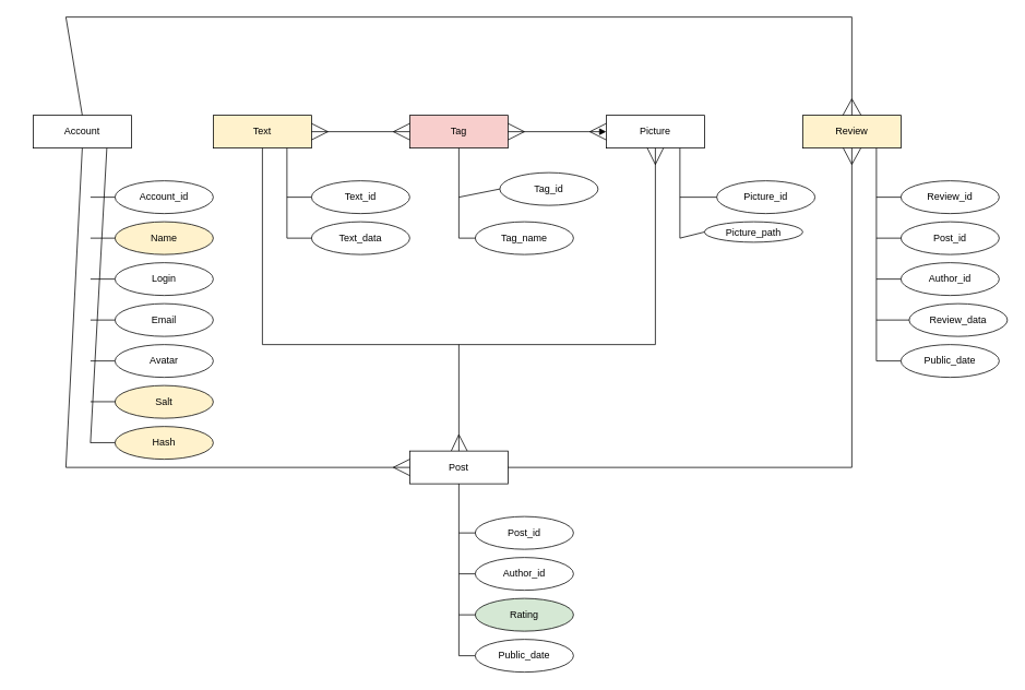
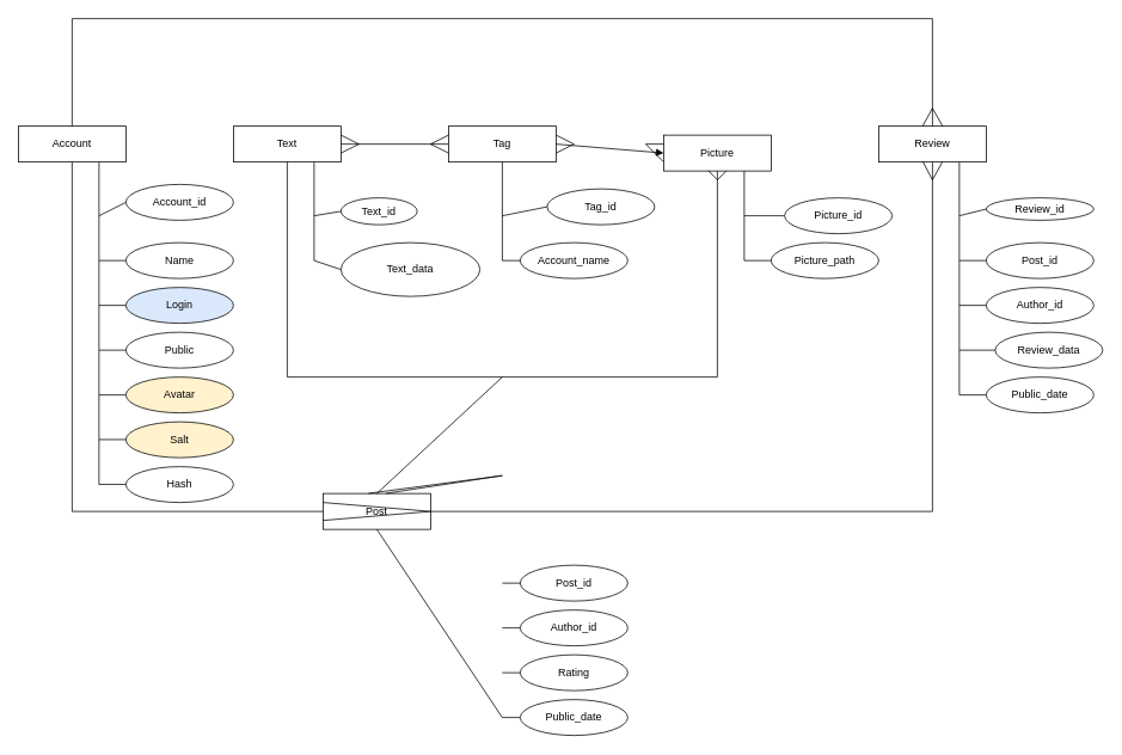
- <mxCell id="2" value="Account" style="rounded=0;whiteSpace=wrap;html=1;" parent="1" vertex="1"><mxGeometry x="40" y="140" width="120" height="40" as="geometry" /></mxCell>
+ <mxCell id="2" value="Account" style="rounded=0;whiteSpace=wrap;html=1;" parent="1" vertex="1"><mxGeometry x="20" y="140" width="120" height="40" as="geometry" /></mxCell>
- <mxCell id="7" value="Text" style="rounded=0;whiteSpace=wrap;html=1;fillColor=#fff2cc;" parent="1" vertex="1"><mxGeometry x="260" y="140" width="120" height="40" as="geometry" /></mxCell>
+ <mxCell id="7" value="Text" style="rounded=0;whiteSpace=wrap;html=1;" parent="1" vertex="1"><mxGeometry x="260" y="140" width="120" height="40" as="geometry" /></mxCell>
- <mxCell id="9" value="Tag" style="rounded=0;whiteSpace=wrap;html=1;fillColor=#f8cecc;" parent="1" vertex="1"><mxGeometry x="500" y="140" width="120" height="40" as="geometry" /></mxCell>
+ <mxCell id="9" value="Tag" style="rounded=0;whiteSpace=wrap;html=1;" parent="1" vertex="1"><mxGeometry x="500" y="140" width="120" height="40" as="geometry" /></mxCell>
- <mxCell id="30" value="Picture" style="rounded=0;whiteSpace=wrap;html=1;" parent="1" vertex="1"><mxGeometry x="740" y="140" width="120" height="40" as="geometry" /></mxCell>
+ <mxCell id="30" value="Picture" style="rounded=0;whiteSpace=wrap;html=1;" parent="1" vertex="1"><mxGeometry x="740" y="150" width="120" height="40" as="geometry" /></mxCell>
- <mxCell id="15" value="Review" style="rounded=0;whiteSpace=wrap;html=1;fillColor=#fff2cc;" parent="1" vertex="1"><mxGeometry x="980" y="140" width="120" height="40" as="geometry" /></mxCell>
+ <mxCell id="15" value="Review" style="rounded=0;whiteSpace=wrap;html=1;" parent="1" vertex="1"><mxGeometry x="980" y="140" width="120" height="40" as="geometry" /></mxCell>
- <mxCell id="3" value="Account_id" style="ellipse;whiteSpace=wrap;html=1;" parent="1" vertex="1"><mxGeometry x="140" y="220" width="120" height="40" as="geometry" /></mxCell>
+ <mxCell id="3" value="Account_id" style="ellipse;whiteSpace=wrap;html=1;" parent="1" vertex="1"><mxGeometry x="140" y="205" width="120" height="40" as="geometry" /></mxCell>
- <mxCell id="25" value="Text_id" style="ellipse;whiteSpace=wrap;html=1;" parent="1" vertex="1"><mxGeometry x="380" y="220" width="120" height="40" as="geometry" /></mxCell>
+ <mxCell id="25" value="Text_id" style="ellipse;whiteSpace=wrap;html=1;" parent="1" vertex="1"><mxGeometry x="380" y="220" width="85" height="30" as="geometry" /></mxCell>
- <mxCell id="19" value="Review_id" style="ellipse;whiteSpace=wrap;html=1;" parent="1" vertex="1"><mxGeometry x="1100" y="220" width="120" height="40" as="geometry" /></mxCell>
+ <mxCell id="19" value="Review_id" style="ellipse;whiteSpace=wrap;html=1;" parent="1" vertex="1"><mxGeometry x="1100" y="220" width="120" height="25" as="geometry" /></mxCell>
- <mxCell id="32" value="Picture_path" style="ellipse;whiteSpace=wrap;html=1;" parent="1" vertex="1"><mxGeometry x="860" y="270" width="120" height="25" as="geometry" /></mxCell>
+ <mxCell id="32" value="Picture_path" style="ellipse;whiteSpace=wrap;html=1;" parent="1" vertex="1"><mxGeometry x="860" y="270" width="120" height="40" as="geometry" /></mxCell>
- <mxCell id="85" value="Name&lt;br&gt;" style="ellipse;whiteSpace=wrap;html=1;fillColor=#fff2cc;" parent="1" vertex="1"><mxGeometry x="140" y="270" width="120" height="40" as="geometry" /></mxCell>
+ <mxCell id="85" value="Name&lt;br&gt;" style="ellipse;whiteSpace=wrap;html=1;" parent="1" vertex="1"><mxGeometry x="140" y="270" width="120" height="40" as="geometry" /></mxCell>
- <mxCell id="8" value="Text_data" style="ellipse;whiteSpace=wrap;html=1;" parent="1" vertex="1"><mxGeometry x="380" y="270" width="120" height="40" as="geometry" /></mxCell>
+ <mxCell id="8" value="Text_data" style="ellipse;whiteSpace=wrap;html=1;" parent="1" vertex="1"><mxGeometry x="380" y="270" width="155" height="60" as="geometry" /></mxCell>
- <mxCell id="11" value="Tag_name" style="ellipse;whiteSpace=wrap;html=1;" parent="1" vertex="1"><mxGeometry x="580" y="270" width="120" height="40" as="geometry" /></mxCell>
+ <mxCell id="11" value="Account_name" style="ellipse;whiteSpace=wrap;html=1;" parent="1" vertex="1"><mxGeometry x="580" y="270" width="120" height="40" as="geometry" /></mxCell>
- <mxCell id="84" value="Login&lt;br&gt;" style="ellipse;whiteSpace=wrap;html=1;" parent="1" vertex="1"><mxGeometry x="140" y="320" width="120" height="40" as="geometry" /></mxCell>
+ <mxCell id="84" value="Login&lt;br&gt;" style="ellipse;whiteSpace=wrap;html=1;fillColor=#dae8fc;" parent="1" vertex="1"><mxGeometry x="140" y="320" width="120" height="40" as="geometry" /></mxCell>
- <mxCell id="83" value="Email" style="ellipse;whiteSpace=wrap;html=1;" parent="1" vertex="1"><mxGeometry x="140" y="370" width="120" height="40" as="geometry" /></mxCell>
+ <mxCell id="83" value="Public" style="ellipse;whiteSpace=wrap;html=1;" parent="1" vertex="1"><mxGeometry x="140" y="370" width="120" height="40" as="geometry" /></mxCell>
- <mxCell id="82" value="Avatar" style="ellipse;whiteSpace=wrap;html=1;" parent="1" vertex="1"><mxGeometry x="140" y="420" width="120" height="40" as="geometry" /></mxCell>
+ <mxCell id="82" value="Avatar" style="ellipse;whiteSpace=wrap;html=1;fillColor=#fff2cc;" parent="1" vertex="1"><mxGeometry x="140" y="420" width="120" height="40" as="geometry" /></mxCell>
- <mxCell id="87" value="Hash" style="ellipse;whiteSpace=wrap;html=1;fillColor=#fff2cc;" vertex="1" parent="1"><mxGeometry x="140" y="520" width="120" height="40" as="geometry" /></mxCell>
+ <mxCell id="87" value="Hash" style="ellipse;whiteSpace=wrap;html=1;" vertex="1" parent="1"><mxGeometry x="140" y="520" width="120" height="40" as="geometry" /></mxCell>
- <mxCell id="35" value="Post" style="rounded=0;whiteSpace=wrap;html=1;" parent="1" vertex="1"><mxGeometry x="500" y="550" width="120" height="40" as="geometry" /></mxCell>
+ <mxCell id="35" value="Post" style="rounded=0;whiteSpace=wrap;html=1;" parent="1" vertex="1"><mxGeometry x="360" y="550" width="120" height="40" as="geometry" /></mxCell>
- <mxCell id="79" value="Rating" style="ellipse;whiteSpace=wrap;html=1;fillColor=#d5e8d4;" parent="1" vertex="1"><mxGeometry x="580" y="730" width="120" height="40" as="geometry" /></mxCell>
+ <mxCell id="79" value="Rating" style="ellipse;whiteSpace=wrap;html=1;" parent="1" vertex="1"><mxGeometry x="580" y="730" width="120" height="40" as="geometry" /></mxCell>
